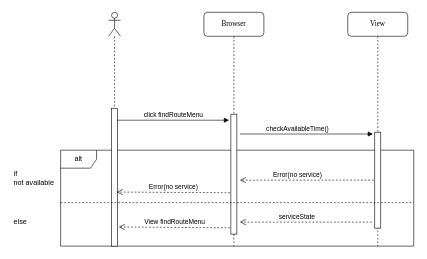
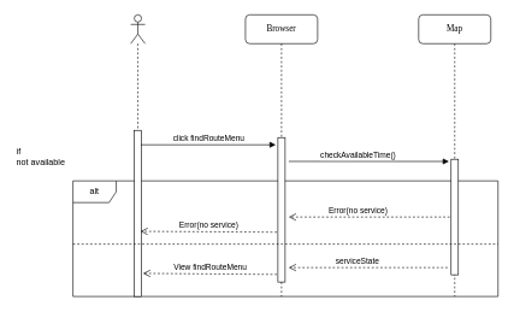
- <mxCell id="9" value="View" style="shape=umlLifeline;perimeter=lifelinePerimeter;whiteSpace=wrap;html=1;container=1;collapsible=0;recursiveResize=0;outlineConnect=0;rounded=1;shadow=0;comic=0;labelBackgroundColor=none;strokeColor=#000000;strokeWidth=1;fillColor=#FFFFFF;fontFamily=Verdana;fontSize=12;fontColor=#000000;align=center;" parent="1" vertex="1"><mxGeometry x="579" y="20" width="100" height="390" as="geometry" /></mxCell>
+ <mxCell id="9" value="Map" style="shape=umlLifeline;perimeter=lifelinePerimeter;whiteSpace=wrap;html=1;container=1;collapsible=0;recursiveResize=0;outlineConnect=0;rounded=1;shadow=0;comic=0;labelBackgroundColor=none;strokeColor=#000000;strokeWidth=1;fillColor=#FFFFFF;fontFamily=Verdana;fontSize=12;fontColor=#000000;align=center;" parent="1" vertex="1"><mxGeometry x="579" y="20" width="100" height="390" as="geometry" /></mxCell>
- <mxCell id="11" value="if&lt;br&gt;not available" style="text;html=1;resizable=0;points=[];autosize=1;align=left;verticalAlign=top;spacingTop=-4;" parent="1" vertex="1"><mxGeometry x="20" y="280" width="80" height="30" as="geometry" /></mxCell>
+ <mxCell id="11" value="if&lt;br&gt;not available" style="text;html=1;resizable=0;points=[];autosize=1;align=left;verticalAlign=top;spacingTop=-4;" parent="1" vertex="1"><mxGeometry x="20" y="200" width="80" height="30" as="geometry" /></mxCell>
- <mxCell id="12" value="else" style="text;html=1;resizable=0;points=[];autosize=1;align=left;verticalAlign=top;spacingTop=-4;" parent="1" vertex="1"><mxGeometry x="20" y="360" width="40" height="20" as="geometry" /></mxCell>
